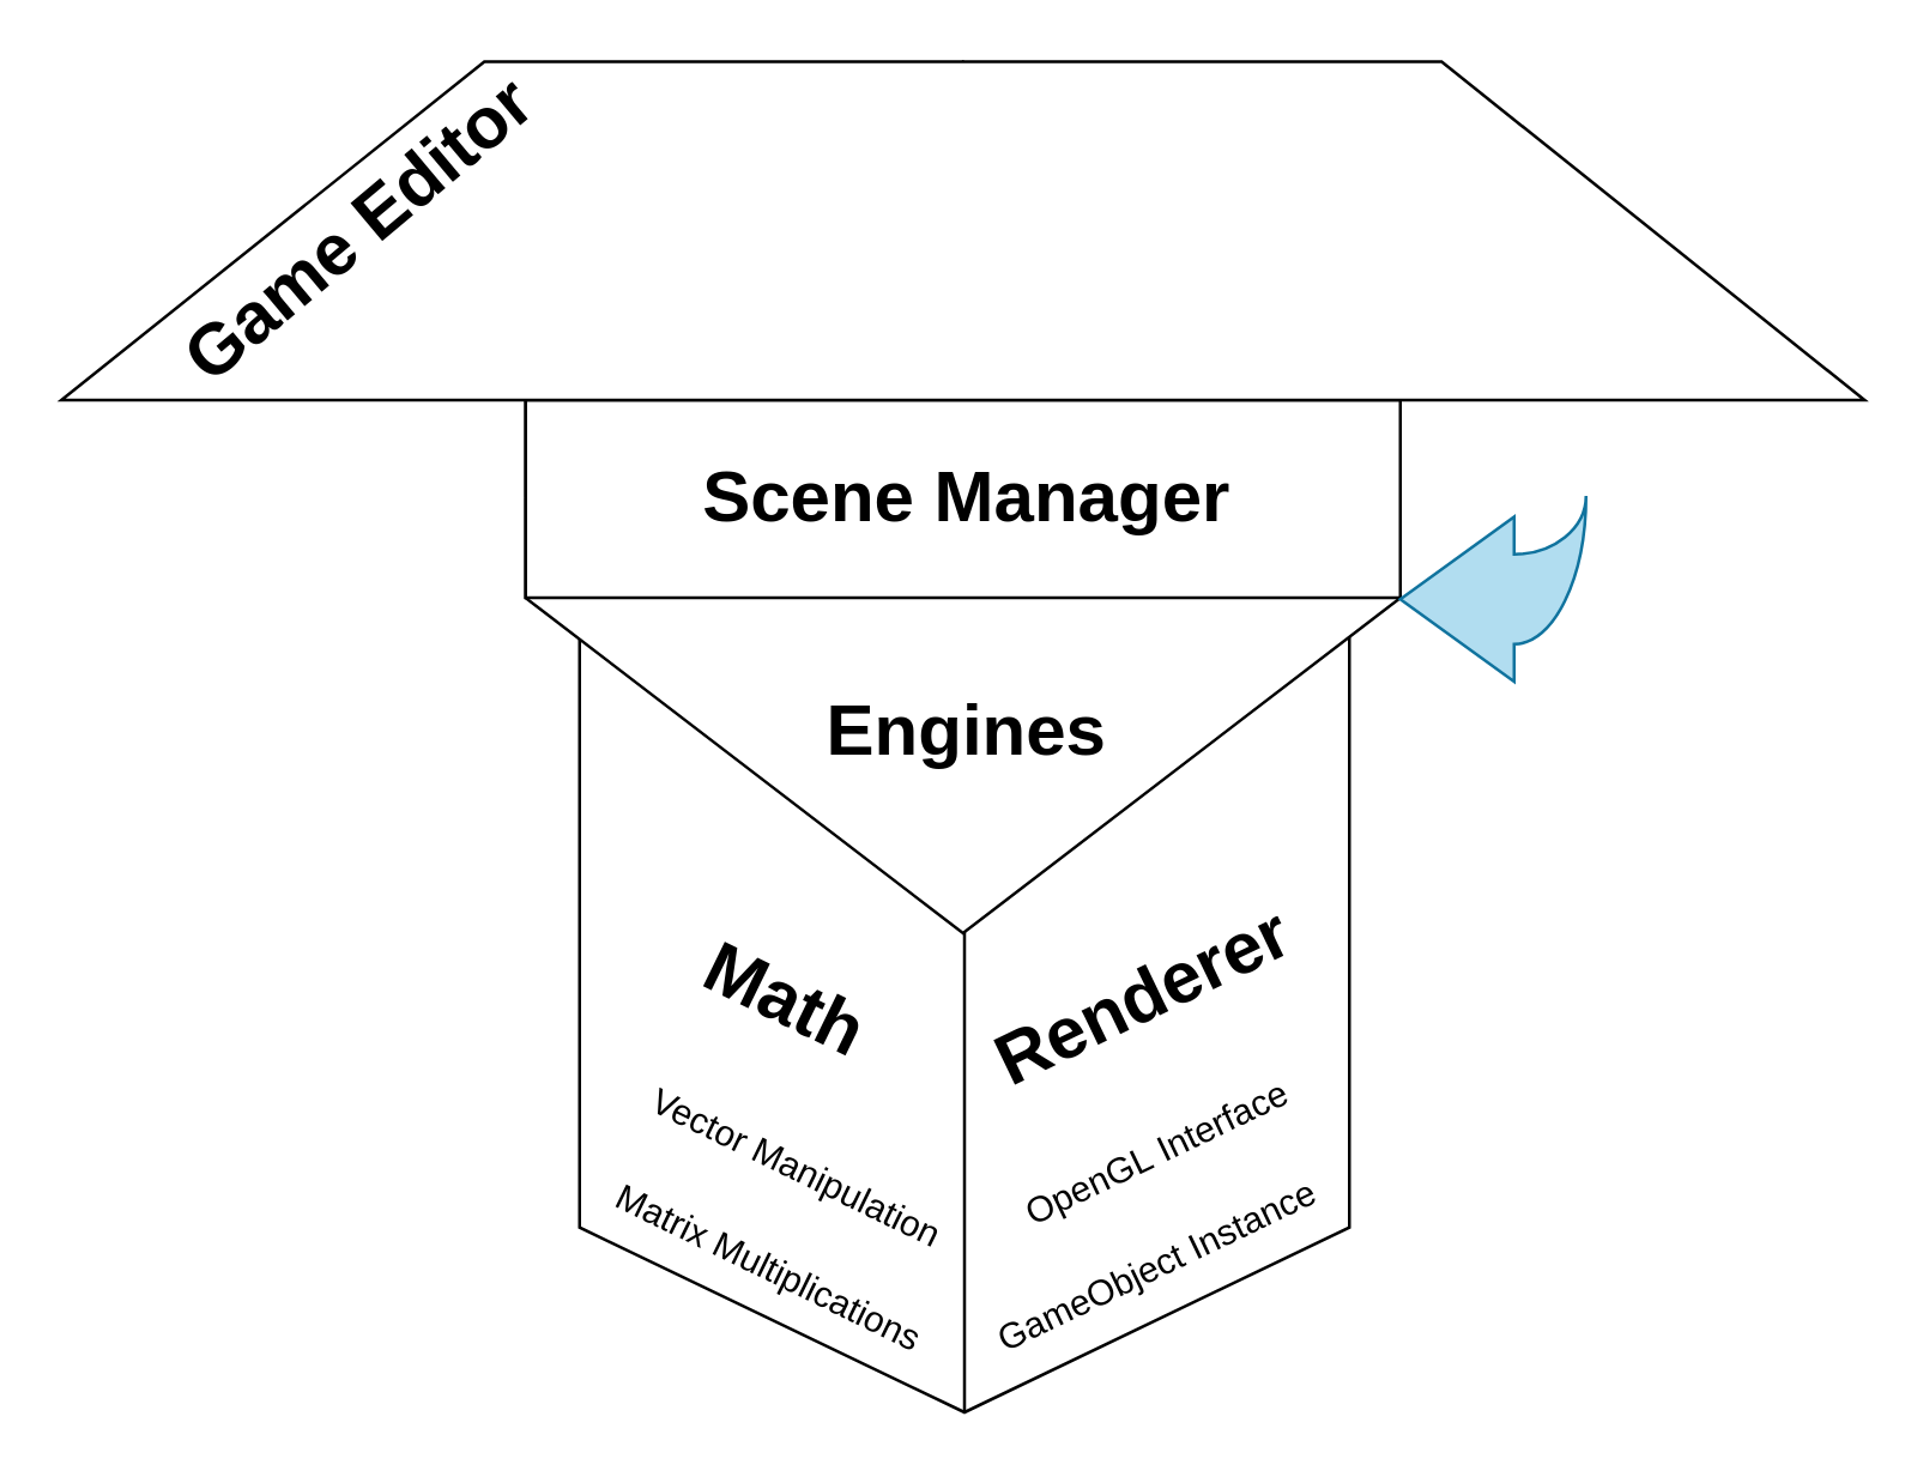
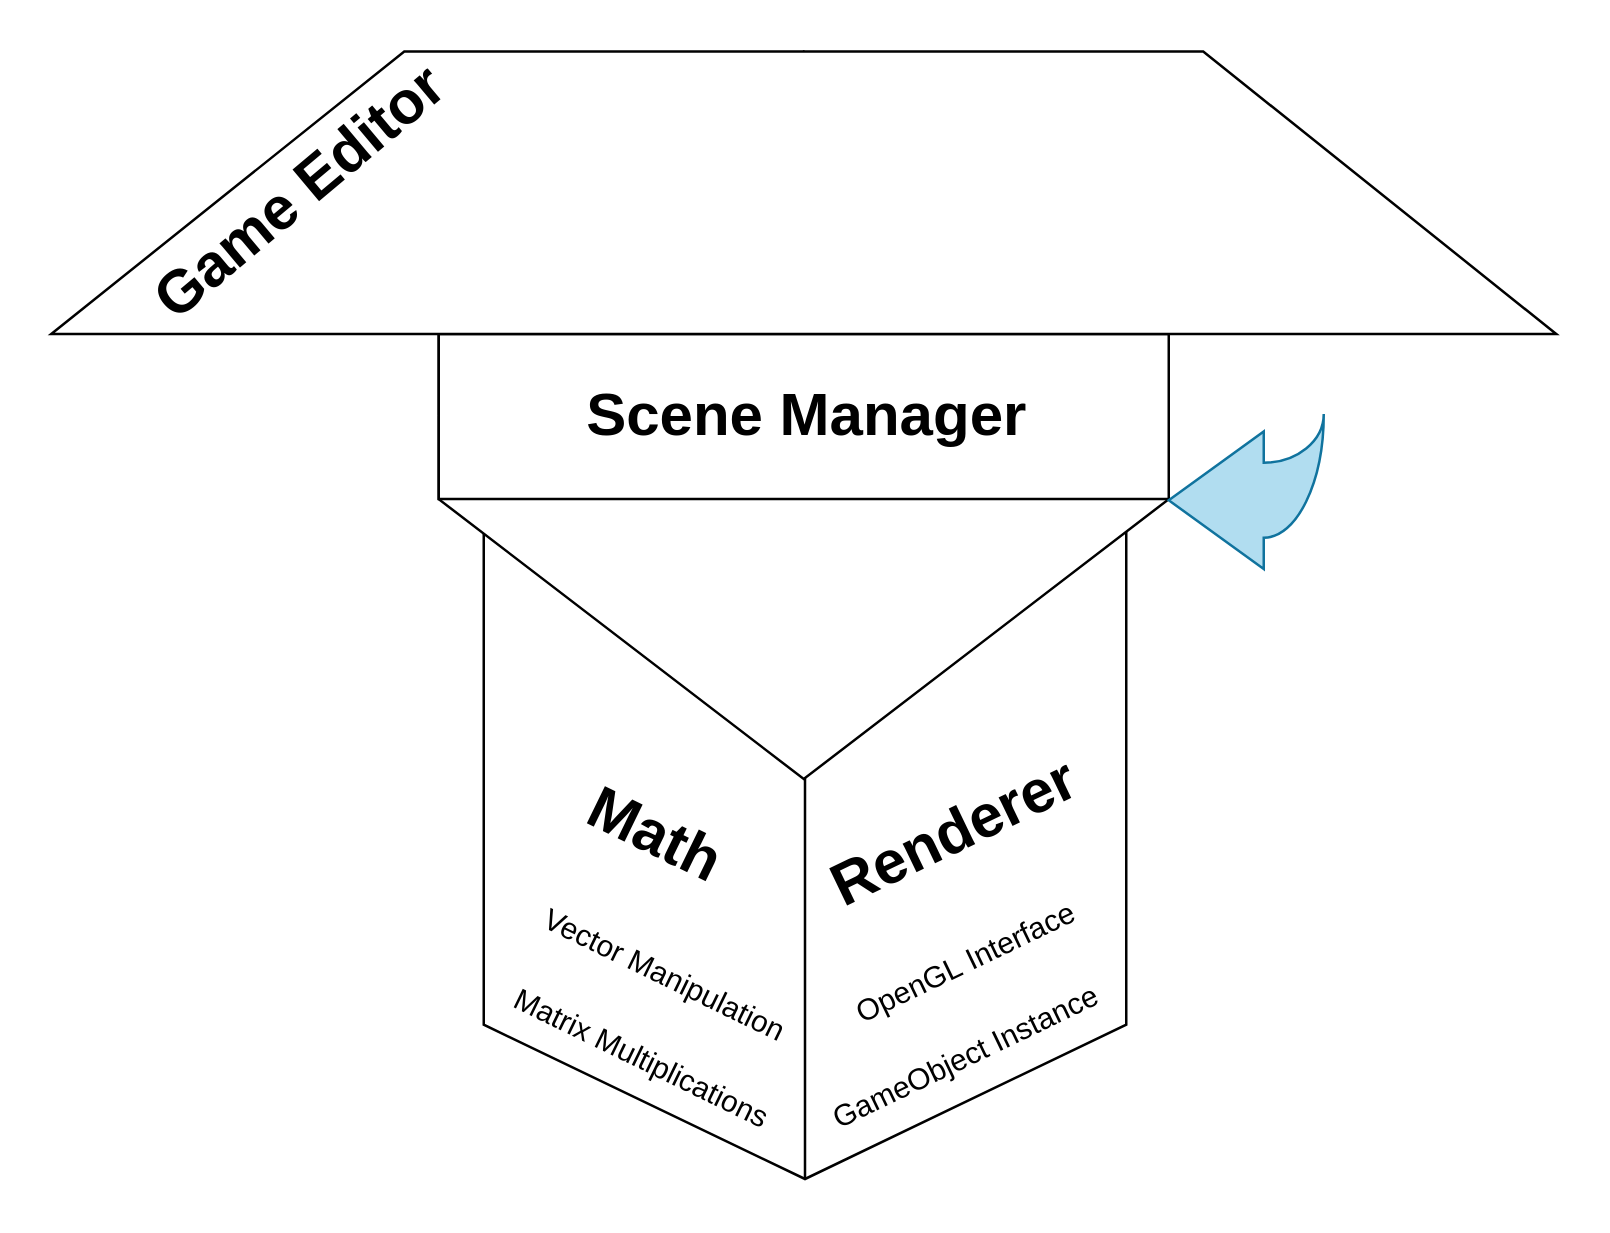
- <mxCell id="9" value="Engines" style="text;strokeColor=none;fillColor=none;html=1;fontSize=24;fontStyle=1;verticalAlign=middle;align=center;" vertex="1" parent="3"><mxGeometry x="96.5" y="204" width="100" height="40" as="geometry" /></mxCell>
